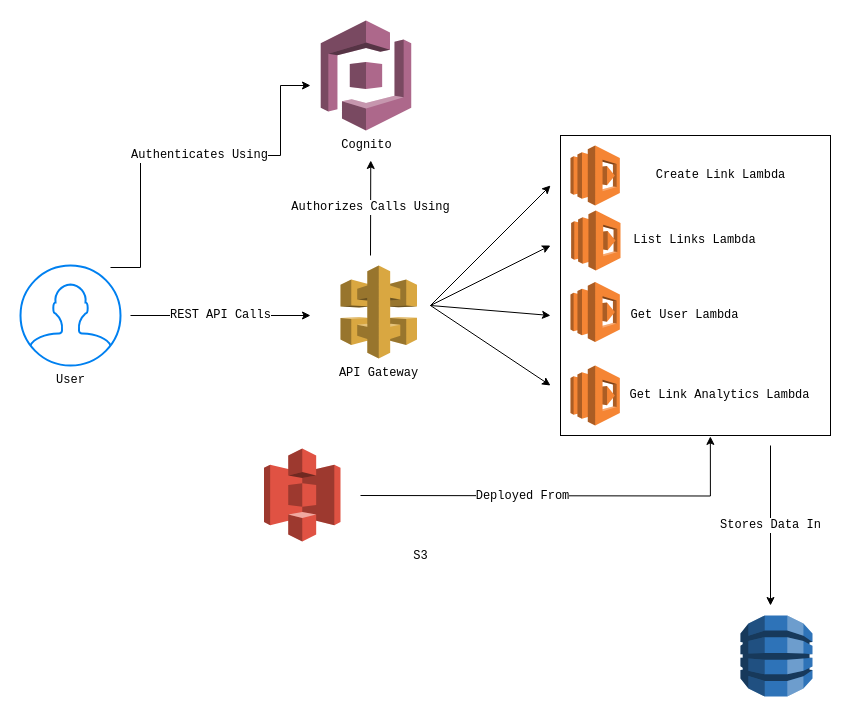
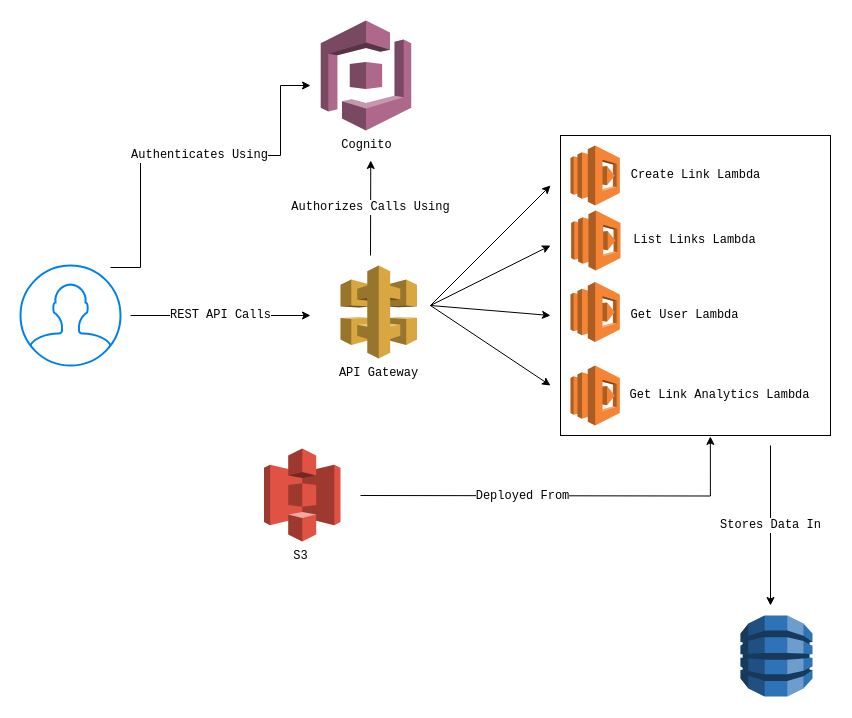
- <mxCell id="17" value="Create Link Lambda" style="text;html=1;align=center;verticalAlign=middle;resizable=0;points=[];autosize=1;strokeColor=none;fillColor=none;fontSize=12;fontFamily=Courier New;" vertex="1" parent="1"><mxGeometry x="645" y="160" width="150" height="30" as="geometry" /></mxCell>
+ <mxCell id="17" value="Create Link Lambda" style="text;html=1;align=center;verticalAlign=middle;resizable=0;points=[];autosize=1;strokeColor=none;fillColor=none;fontSize=12;fontFamily=Courier New;" vertex="1" parent="1"><mxGeometry x="620" y="160" width="150" height="30" as="geometry" /></mxCell>
- <mxCell id="28" value="User" style="text;html=1;align=center;verticalAlign=middle;resizable=0;points=[];autosize=1;strokeColor=none;fillColor=none;fontSize=12;fontFamily=Courier New;" vertex="1" parent="1"><mxGeometry x="45" y="365" width="50" height="30" as="geometry" /></mxCell>
- <mxCell id="25" value="&lt;div&gt;S3&lt;/div&gt;" style="text;html=1;align=center;verticalAlign=middle;resizable=0;points=[];autosize=1;strokeColor=none;fillColor=none;fontSize=12;fontFamily=Courier New;" vertex="1" parent="1"><mxGeometry x="400.25" y="541" width="40" height="30" as="geometry" /></mxCell>
+ <mxCell id="25" value="&lt;div&gt;S3&lt;/div&gt;" style="text;html=1;align=center;verticalAlign=middle;resizable=0;points=[];autosize=1;strokeColor=none;fillColor=none;fontSize=12;fontFamily=Courier New;" vertex="1" parent="1"><mxGeometry x="280.25" y="541" width="40" height="30" as="geometry" /></mxCell>
